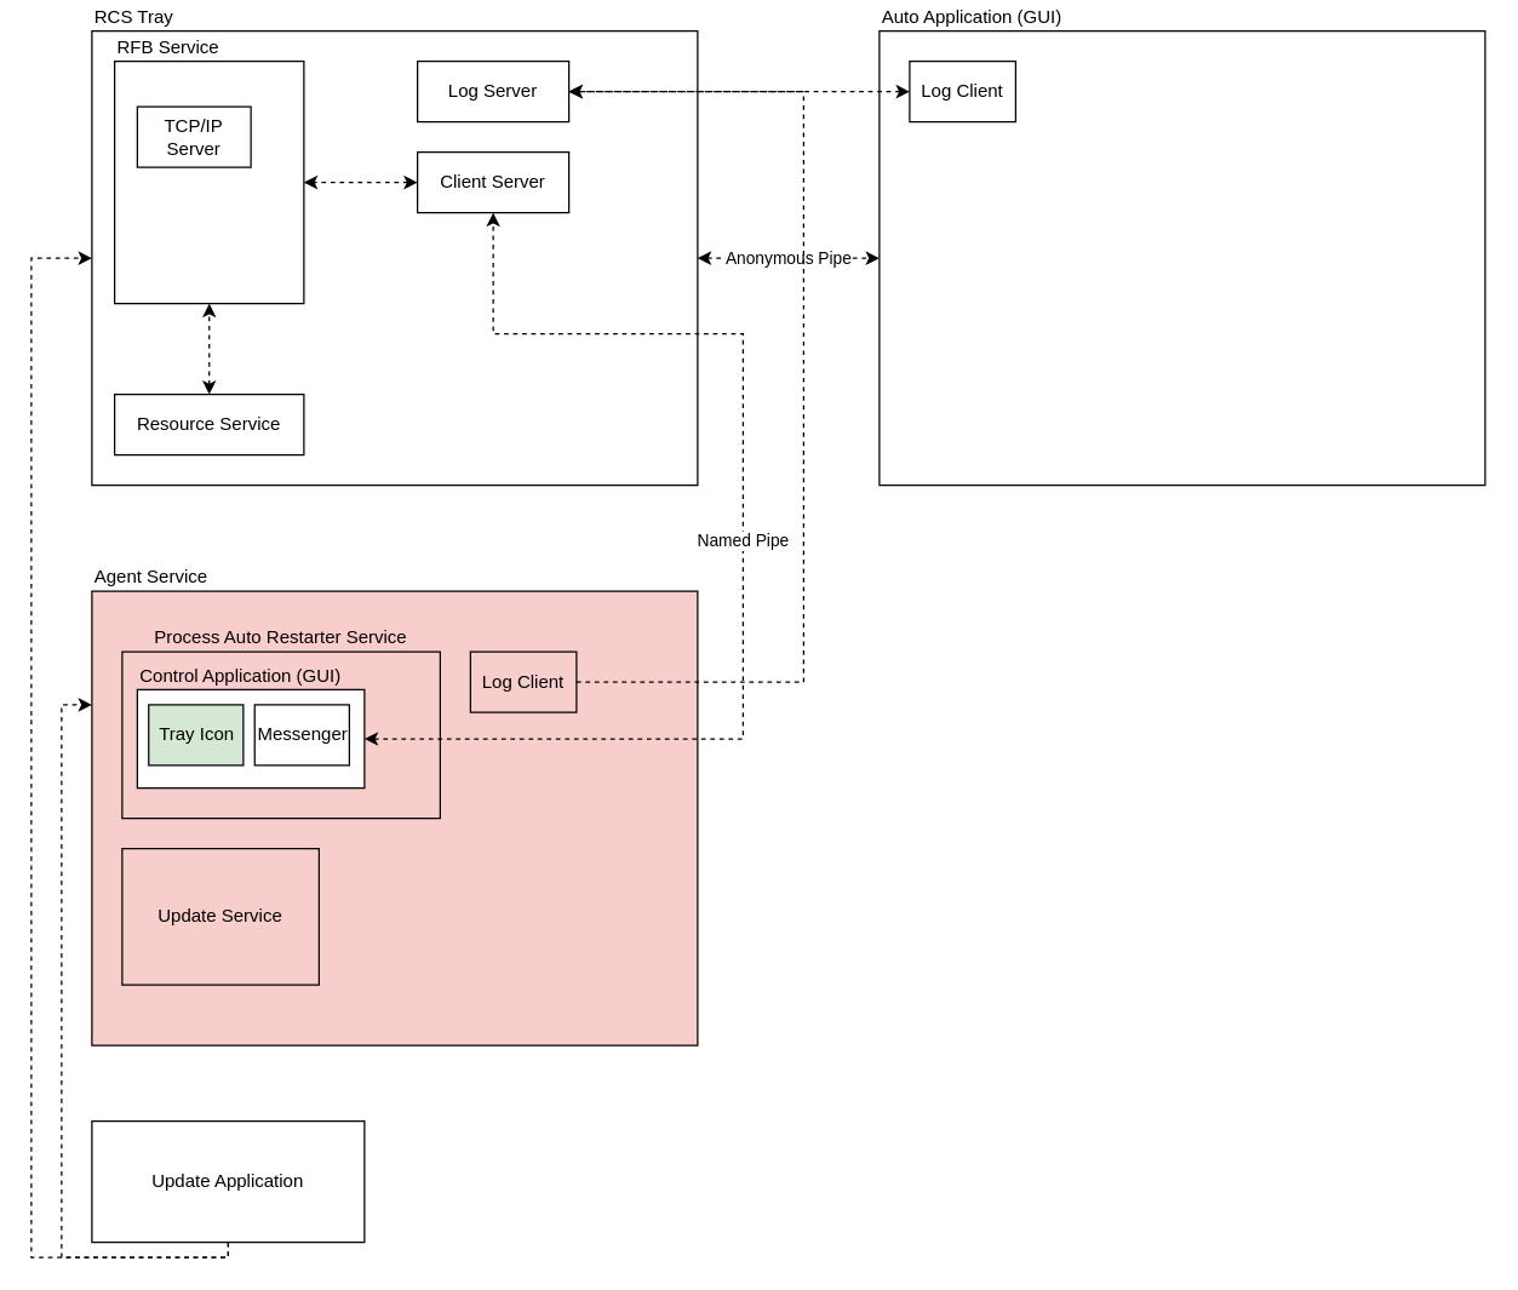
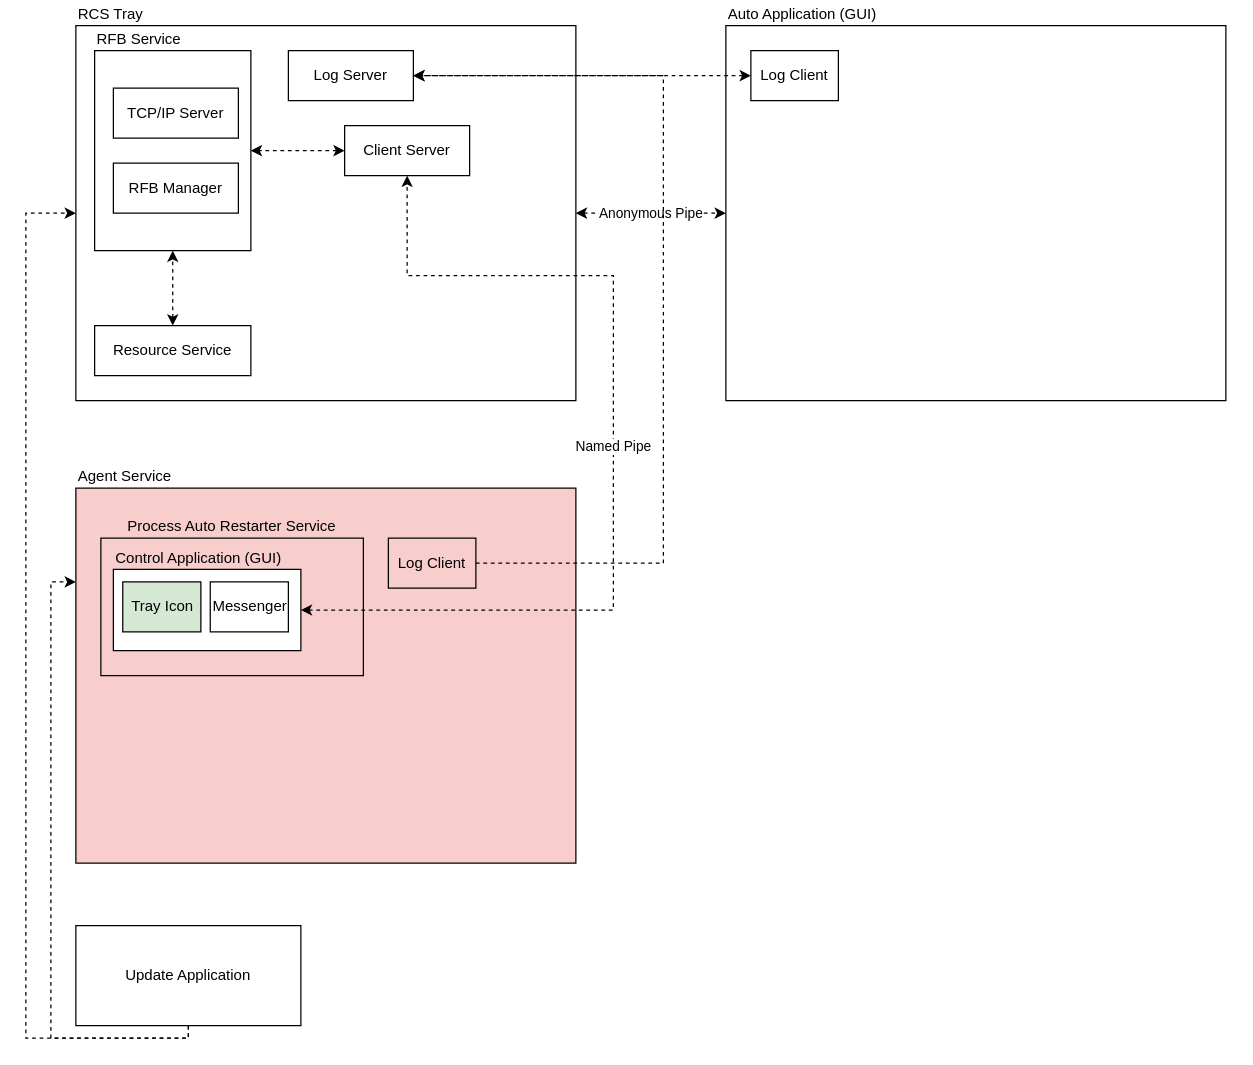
- <mxCell id="14" value="Log Server" style="rounded=0;whiteSpace=wrap;html=1;labelPosition=center;verticalLabelPosition=middle;align=center;verticalAlign=middle;fillColor=none;" vertex="1" parent="1"><mxGeometry x="275" y="40" width="100" height="40" as="geometry" /></mxCell>
+ <mxCell id="14" value="Log Server" style="rounded=0;whiteSpace=wrap;html=1;labelPosition=center;verticalLabelPosition=middle;align=center;verticalAlign=middle;fillColor=none;" vertex="1" parent="1"><mxGeometry x="230" y="40" width="100" height="40" as="geometry" /></mxCell>
- <mxCell id="12" value="TCP/IP Server" style="rounded=0;whiteSpace=wrap;html=1;labelPosition=center;verticalLabelPosition=middle;align=center;verticalAlign=middle;fillColor=none;" vertex="1" parent="1"><mxGeometry x="90" y="70" width="75" height="40" as="geometry" /></mxCell>
+ <mxCell id="12" value="TCP/IP Server" style="rounded=0;whiteSpace=wrap;html=1;labelPosition=center;verticalLabelPosition=middle;align=center;verticalAlign=middle;fillColor=none;" vertex="1" parent="1"><mxGeometry x="90" y="70" width="100" height="40" as="geometry" /></mxCell>
+ <mxCell id="13" value="RFB Manager" style="rounded=0;whiteSpace=wrap;html=1;labelPosition=center;verticalLabelPosition=middle;align=center;verticalAlign=middle;fillColor=none;" vertex="1" parent="1"><mxGeometry x="90" y="130" width="100" height="40" as="geometry" /></mxCell>
- <mxCell id="8" value="Update Service" style="rounded=0;whiteSpace=wrap;html=1;labelPosition=center;verticalLabelPosition=middle;align=center;verticalAlign=middle;fillColor=none;" vertex="1" parent="1"><mxGeometry x="80" y="560" width="130" height="90" as="geometry" /></mxCell>
